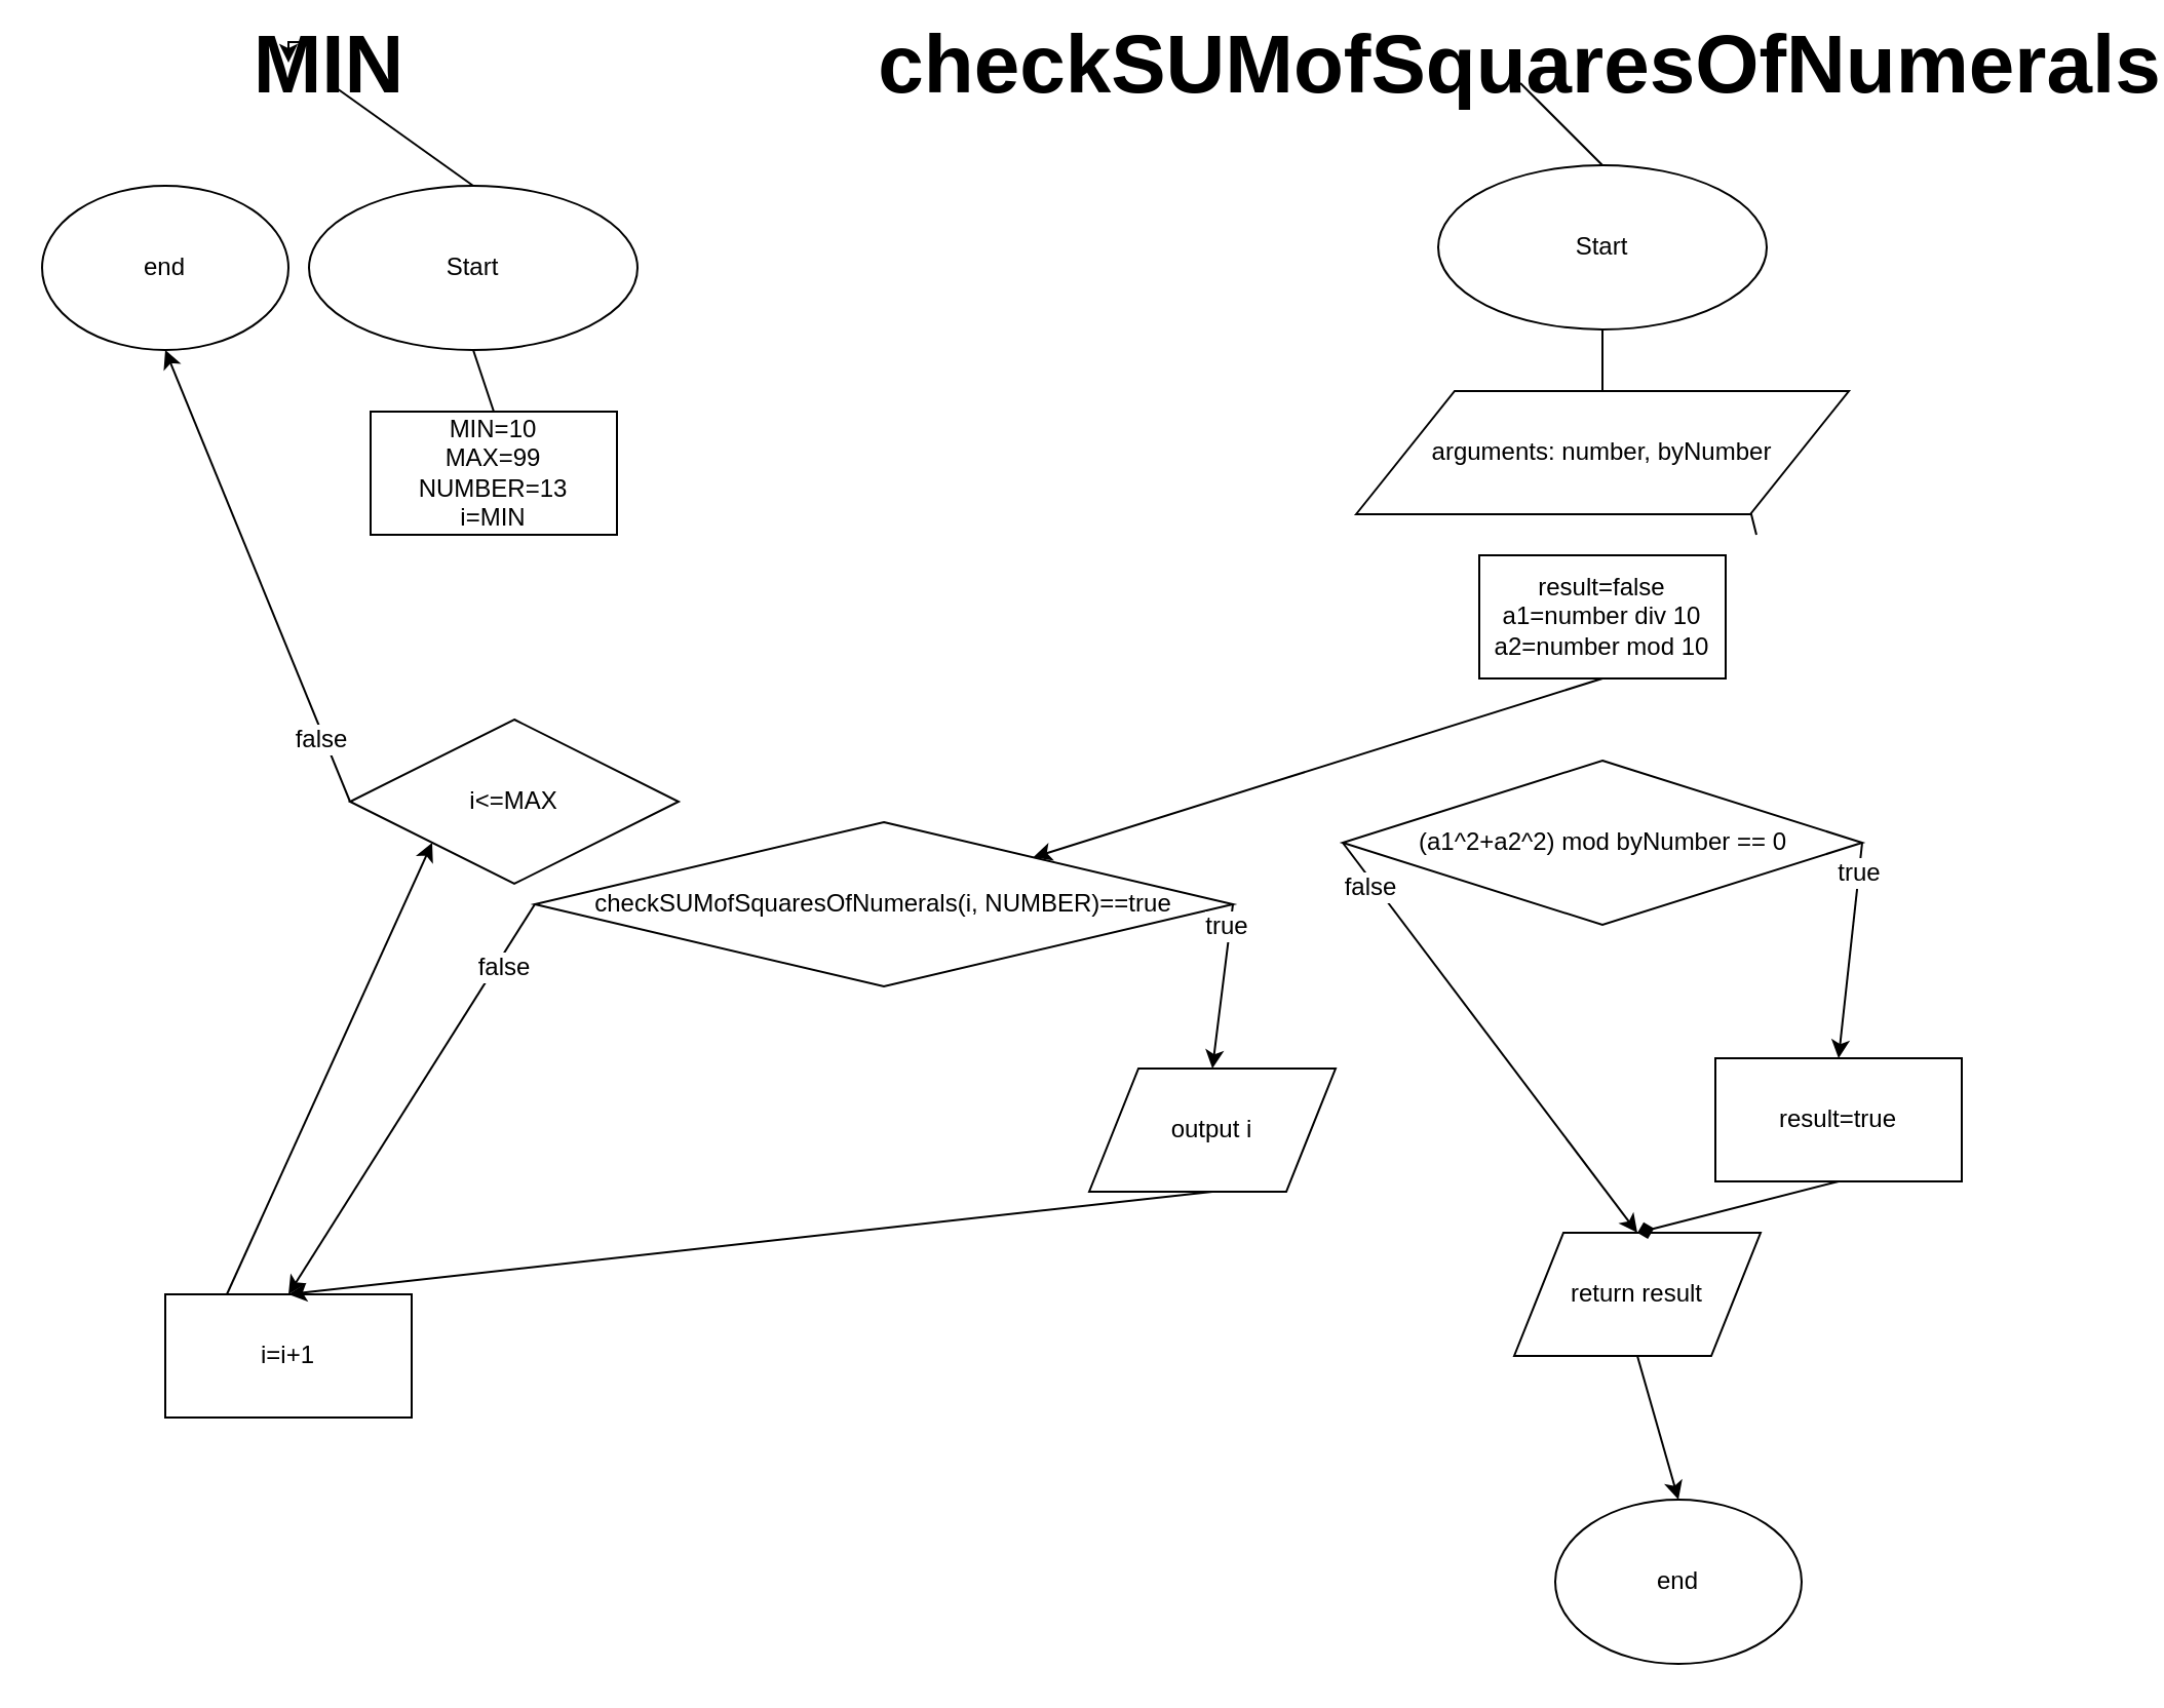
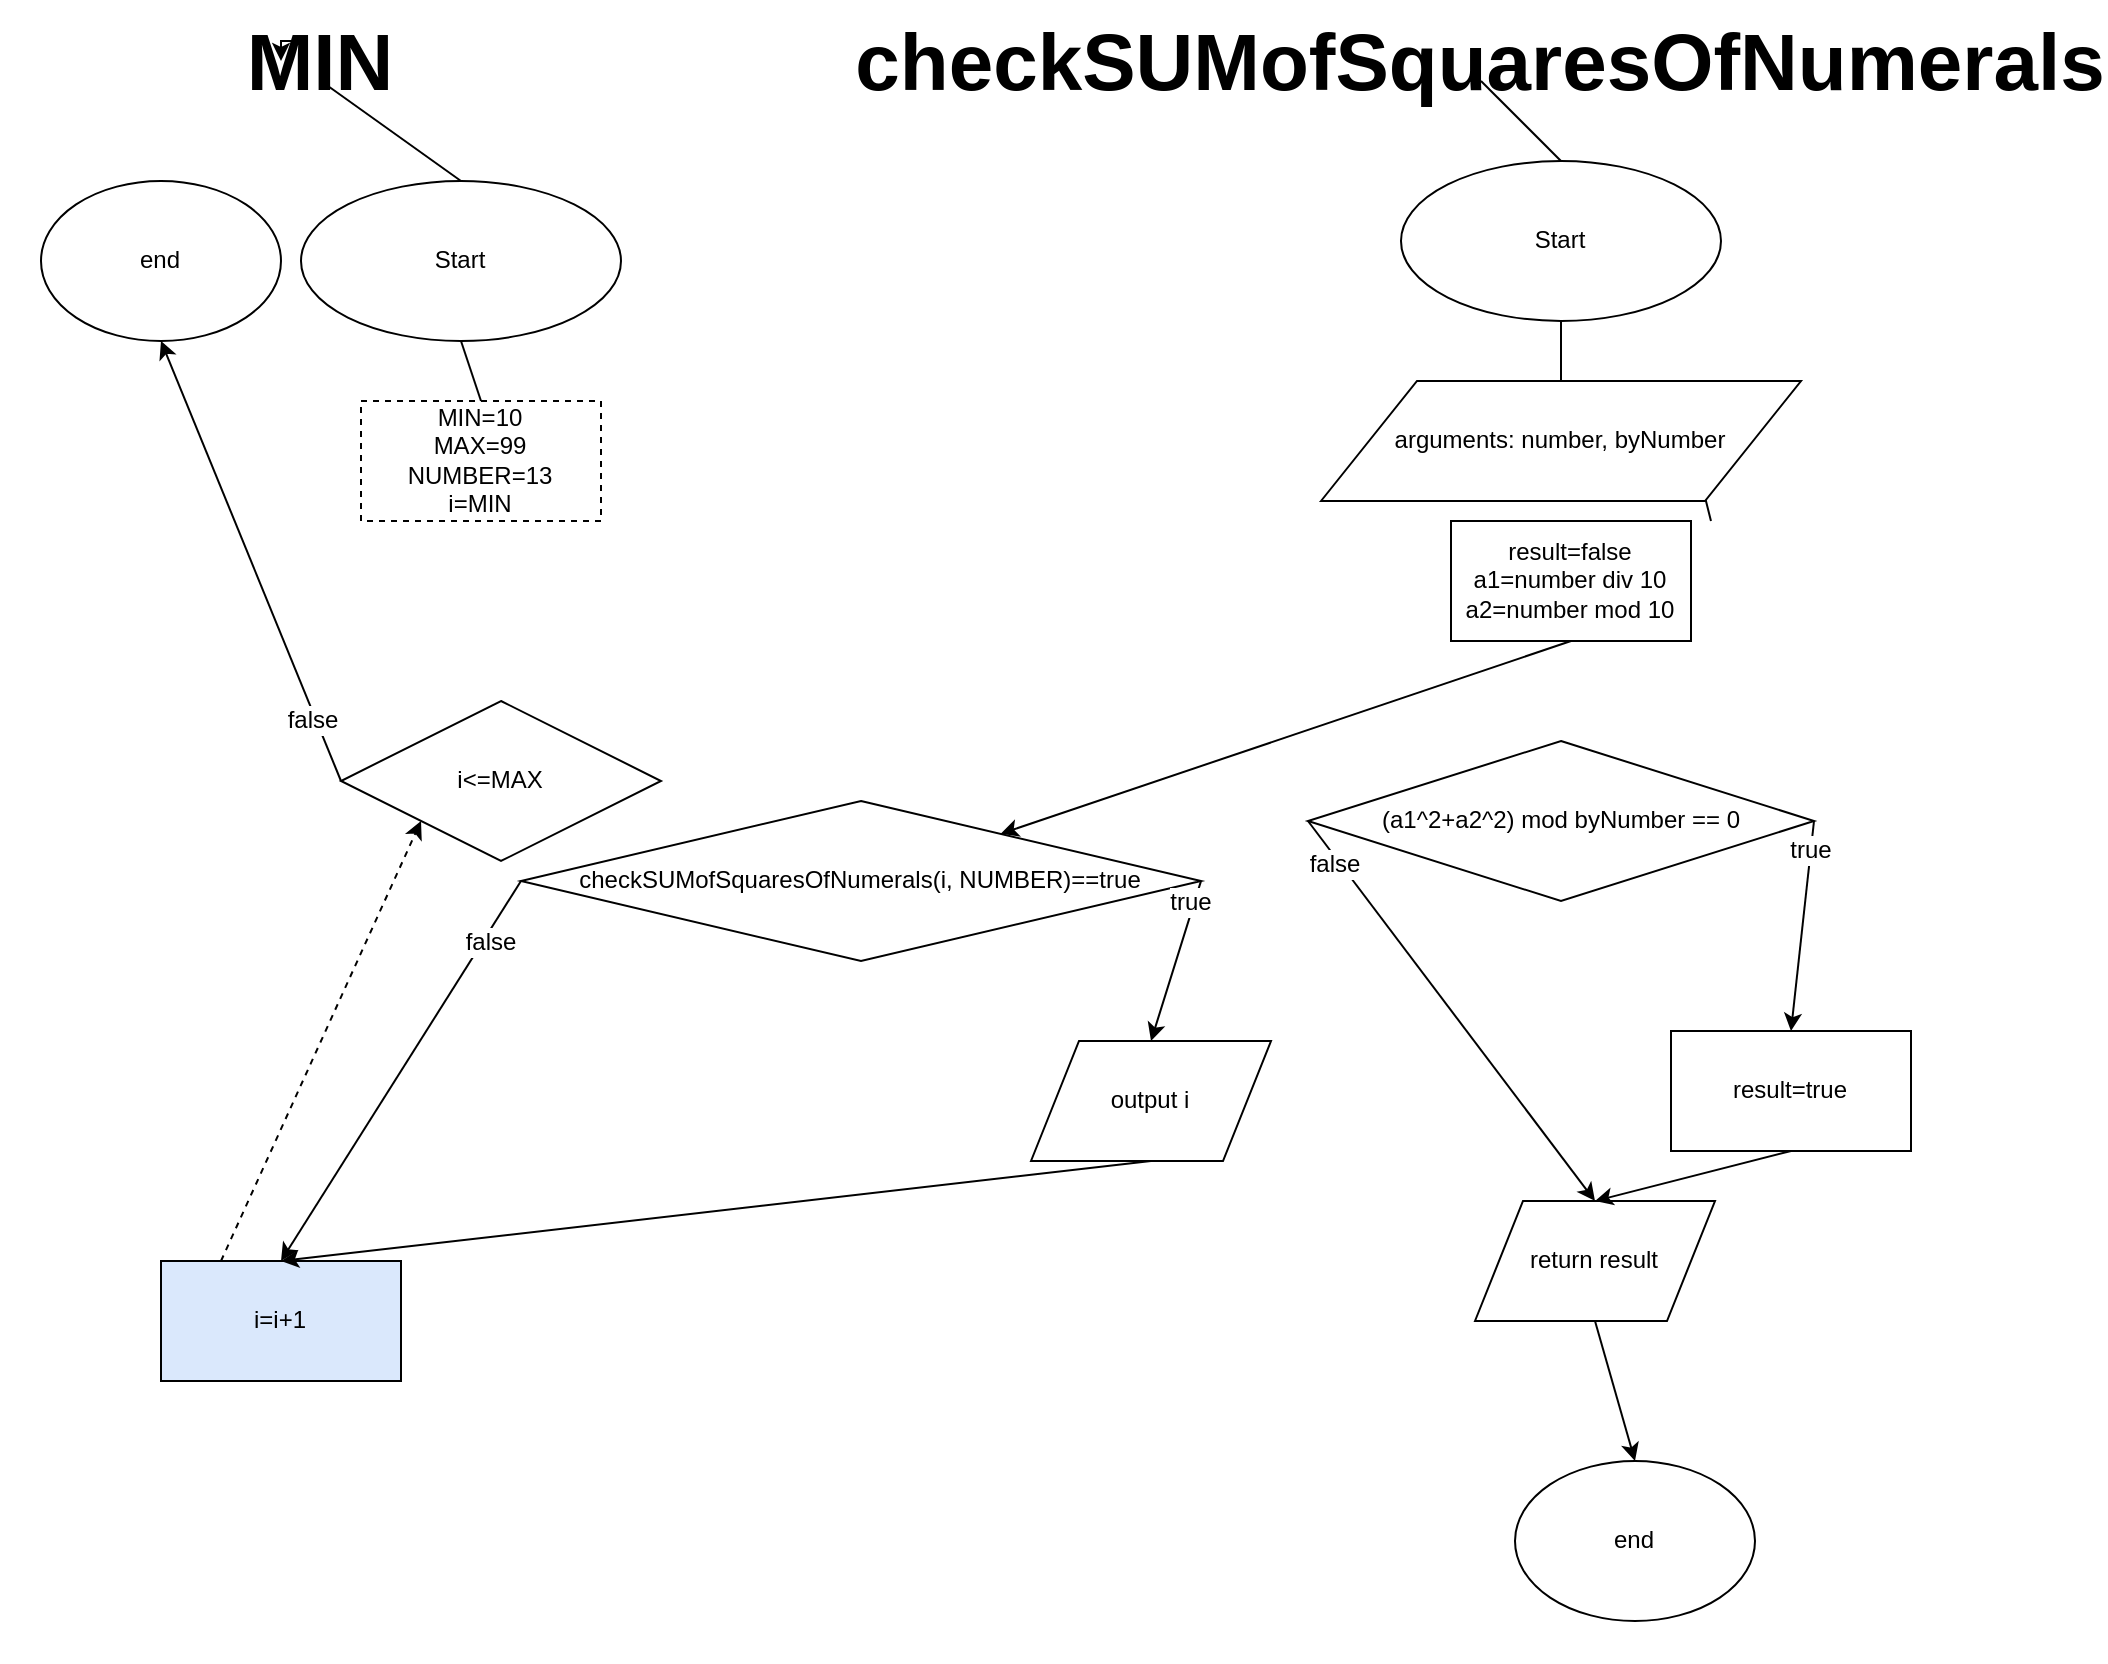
- <mxCell id="3" value="MIN=10&lt;br&gt;MAX=99&lt;br&gt;NUMBER=13&lt;br&gt;i=MIN" style="rounded=0;whiteSpace=wrap;html=1;" vertex="1" parent="1"><mxGeometry x="180" y="200" width="120" height="60" as="geometry" /></mxCell>
+ <mxCell id="3" value="MIN=10&lt;br&gt;MAX=99&lt;br&gt;NUMBER=13&lt;br&gt;i=MIN" style="rounded=0;whiteSpace=wrap;html=1;dashed=1;" vertex="1" parent="1"><mxGeometry x="180" y="200" width="120" height="60" as="geometry" /></mxCell>
- <mxCell id="27" value="result=false&lt;br&gt;a1=number div 10&lt;br&gt;a2=number mod 10" style="rounded=0;whiteSpace=wrap;html=1;" vertex="1" parent="1"><mxGeometry x="720" y="270" width="120" height="60" as="geometry" /></mxCell>
+ <mxCell id="27" value="result=false&lt;br&gt;a1=number div 10&lt;br&gt;a2=number mod 10" style="rounded=0;whiteSpace=wrap;html=1;" vertex="1" parent="1"><mxGeometry x="725" y="260" width="120" height="60" as="geometry" /></mxCell>
- <mxCell id="20" value="" style="endArrow=classic;html=1;exitX=0.25;exitY=0;exitDx=0;exitDy=0;entryX=0;entryY=1;entryDx=0;entryDy=0;" edge="1" parent="1" source="16" target="5"><mxGeometry width="50" height="50" relative="1" as="geometry"><mxPoint x="80" y="600" as="sourcePoint" /><mxPoint x="130" y="350" as="targetPoint" /><Array as="points" /></mxGeometry></mxCell>
+ <mxCell id="20" value="" style="endArrow=classic;html=1;exitX=0.25;exitY=0;exitDx=0;exitDy=0;entryX=0;entryY=1;entryDx=0;entryDy=0;dashed=1;" edge="1" parent="1" source="16" target="5"><mxGeometry width="50" height="50" relative="1" as="geometry"><mxPoint x="80" y="600" as="sourcePoint" /><mxPoint x="130" y="350" as="targetPoint" /><Array as="points" /></mxGeometry></mxCell>
- <mxCell id="15" value="output i" style="shape=parallelogram;perimeter=parallelogramPerimeter;whiteSpace=wrap;html=1;" vertex="1" parent="1"><mxGeometry x="530" y="520" width="120" height="60" as="geometry" /></mxCell>
+ <mxCell id="15" value="output i" style="shape=parallelogram;perimeter=parallelogramPerimeter;whiteSpace=wrap;html=1;" vertex="1" parent="1"><mxGeometry x="515" y="520" width="120" height="60" as="geometry" /></mxCell>
- <mxCell id="36" value="" style="endArrow=diamond;html=1;exitX=0.5;exitY=1;exitDx=0;exitDy=0;entryX=0.5;entryY=0;entryDx=0;entryDy=0;" edge="1" parent="1" source="32" target="33"><mxGeometry width="50" height="50" relative="1" as="geometry"><mxPoint x="1250" y="640" as="sourcePoint" /><mxPoint x="1300" y="590" as="targetPoint" /></mxGeometry></mxCell>
+ <mxCell id="36" value="" style="endArrow=classic;html=1;exitX=0.5;exitY=1;exitDx=0;exitDy=0;entryX=0.5;entryY=0;entryDx=0;entryDy=0;" edge="1" parent="1" source="32" target="33"><mxGeometry width="50" height="50" relative="1" as="geometry"><mxPoint x="1250" y="640" as="sourcePoint" /><mxPoint x="1300" y="590" as="targetPoint" /></mxGeometry></mxCell>
- <mxCell id="16" value="i=i+1" style="rounded=0;whiteSpace=wrap;html=1;" vertex="1" parent="1"><mxGeometry x="80" y="630" width="120" height="60" as="geometry" /></mxCell>
+ <mxCell id="16" value="i=i+1" style="rounded=0;whiteSpace=wrap;html=1;fillColor=#dae8fc;" vertex="1" parent="1"><mxGeometry x="80" y="630" width="120" height="60" as="geometry" /></mxCell>
